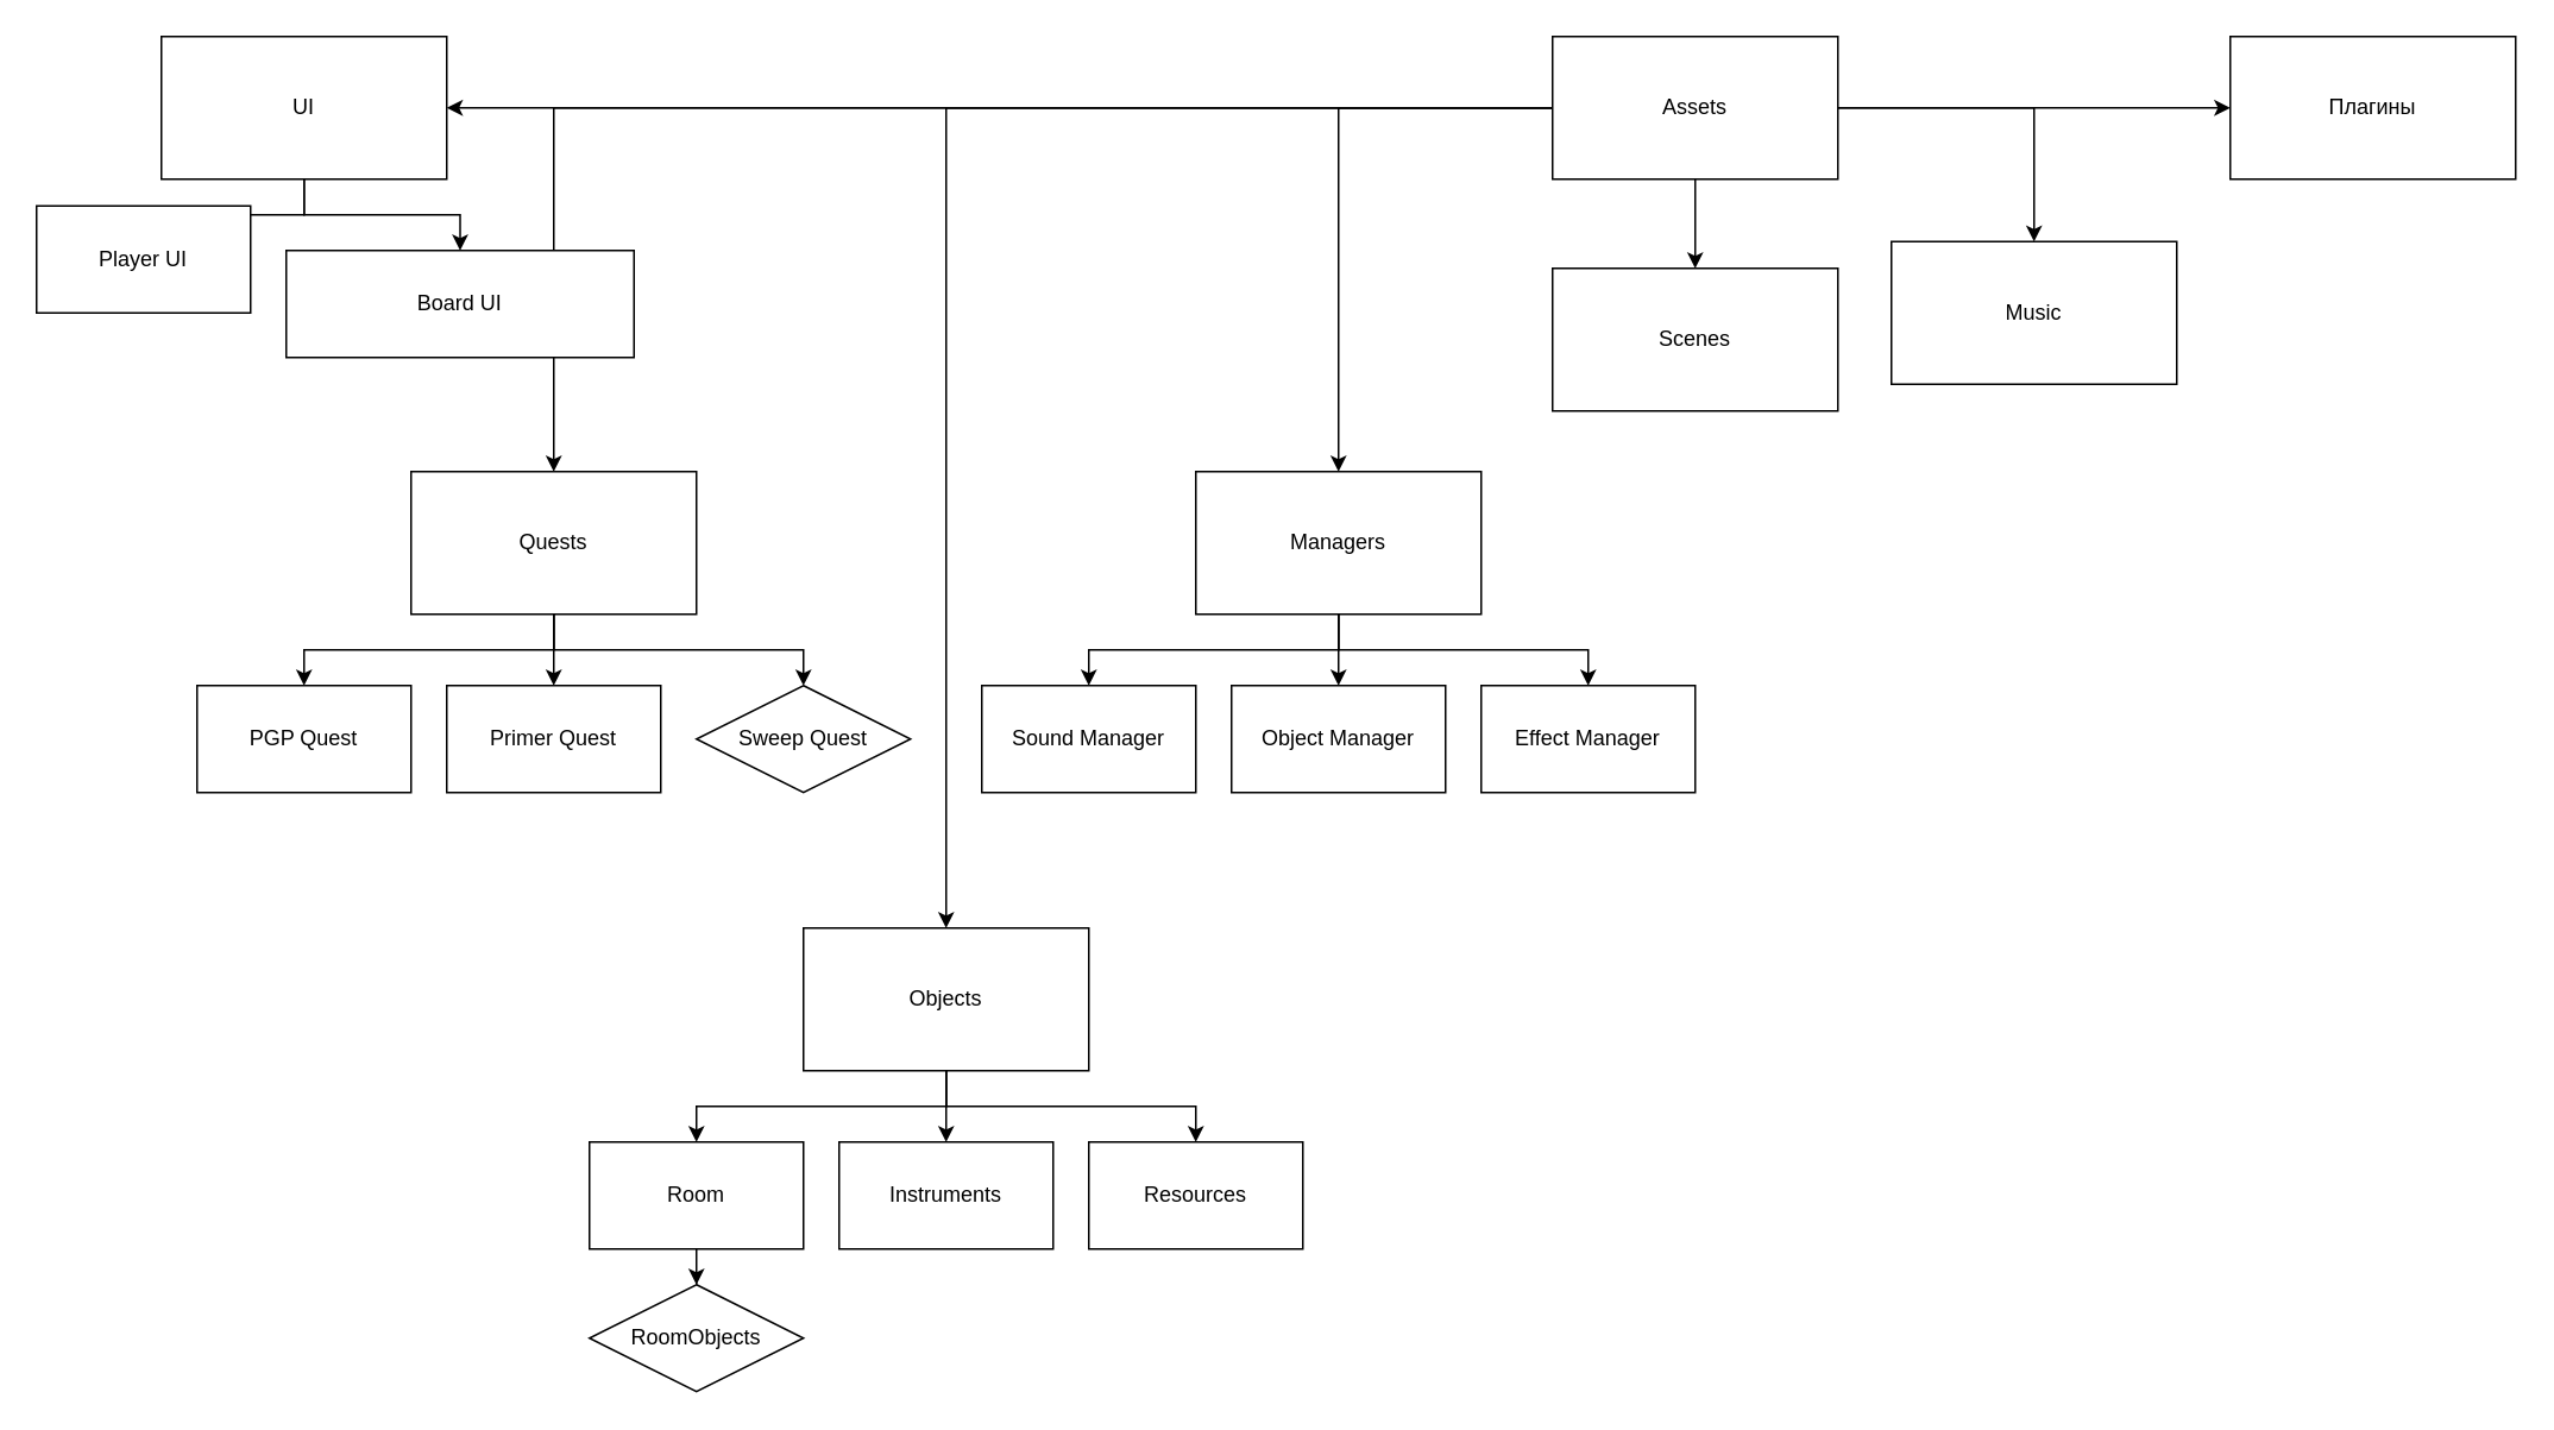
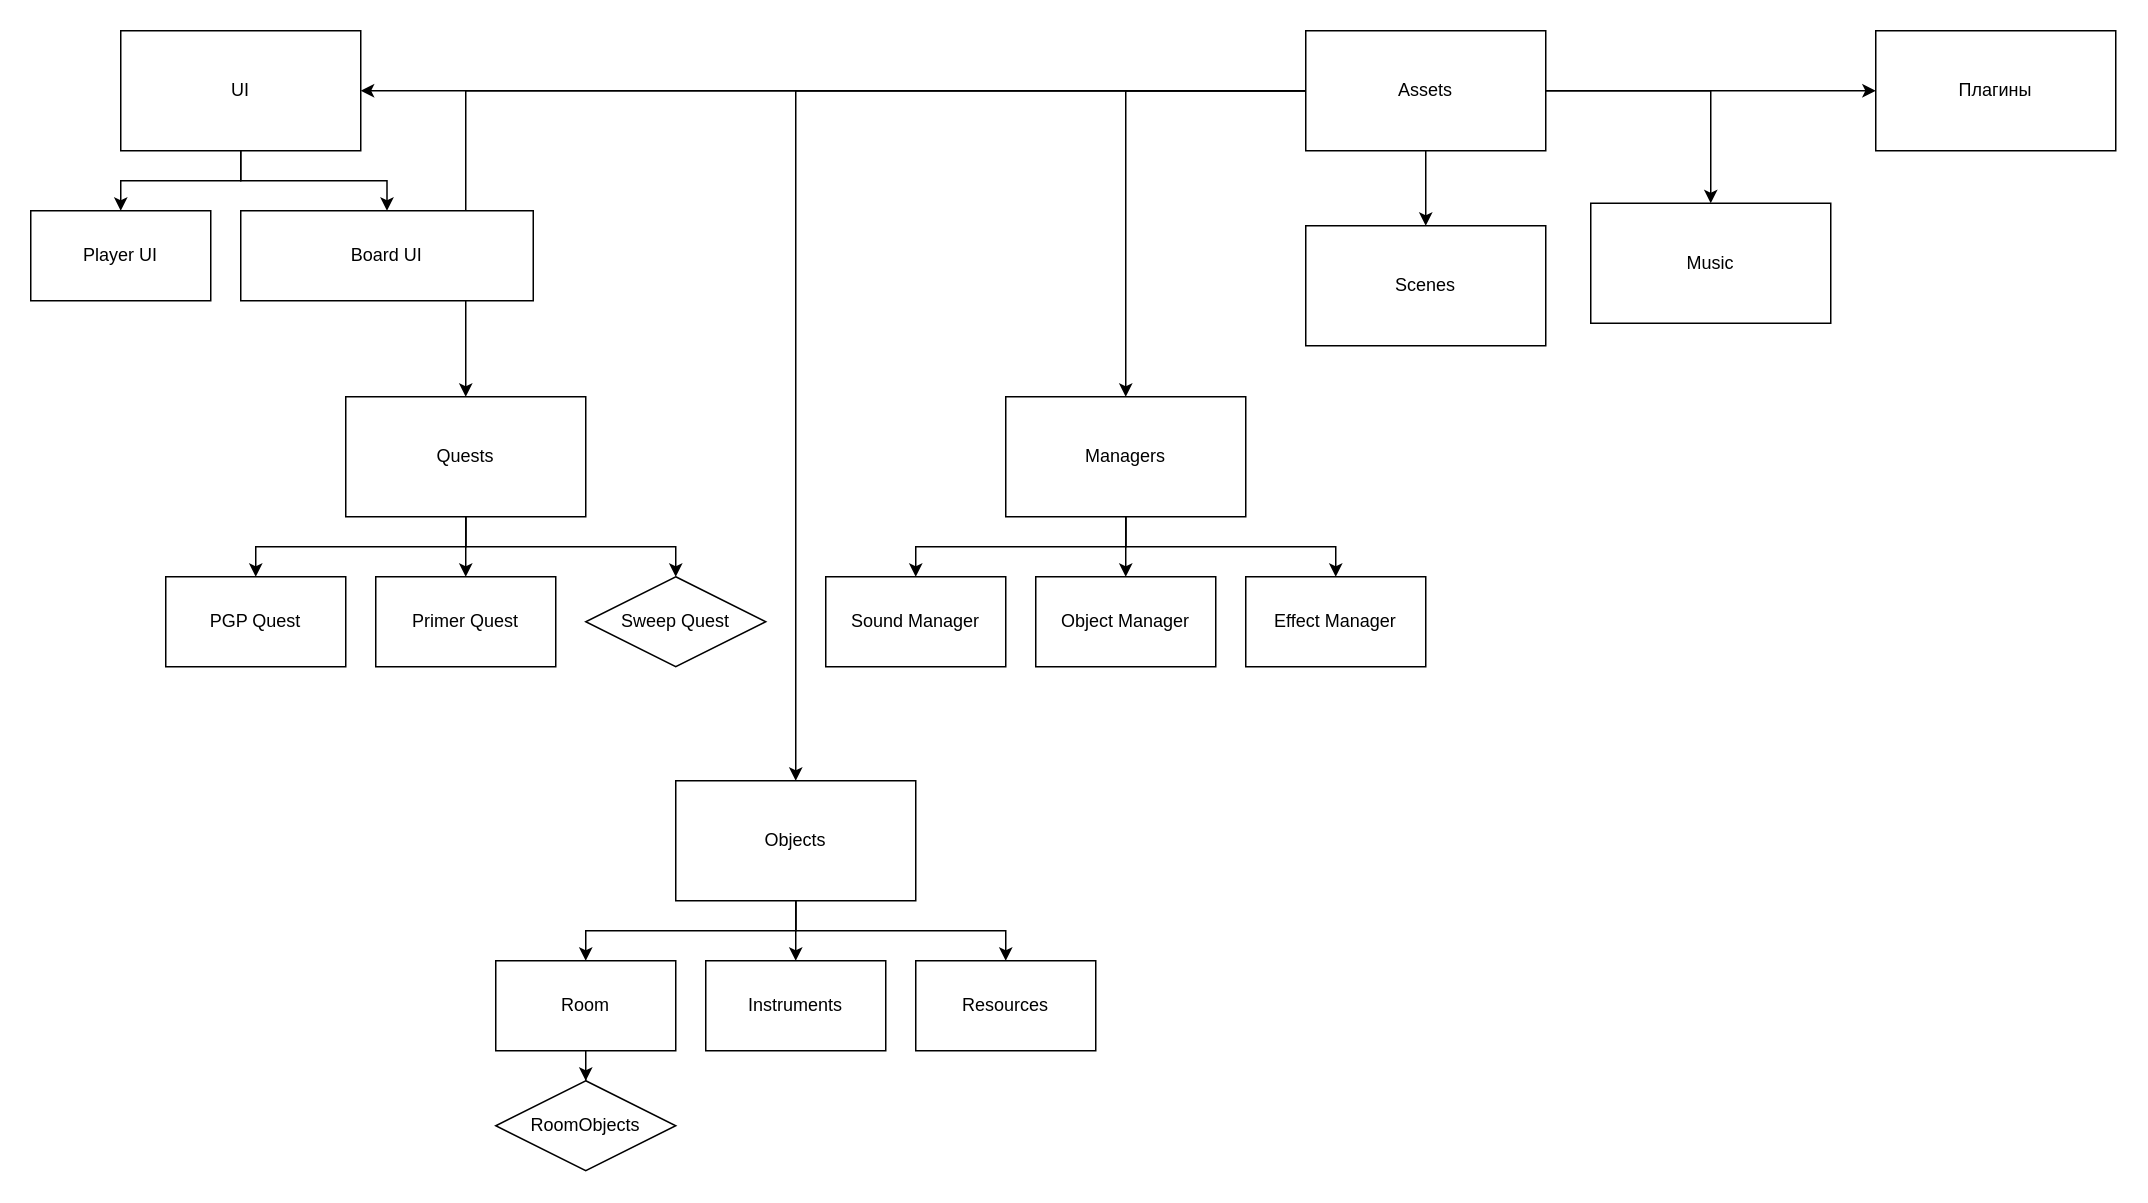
- <mxCell id="38" value="UI" style="rounded=0;whiteSpace=wrap;html=1;" vertex="1" parent="1"><mxGeometry x="90" y="20" width="160" height="80" as="geometry" /></mxCell>
+ <mxCell id="38" value="UI" style="rounded=0;whiteSpace=wrap;html=1;" vertex="1" parent="1"><mxGeometry x="80" y="20" width="160" height="80" as="geometry" /></mxCell>
- <mxCell id="39" value="Player UI" style="rounded=0;whiteSpace=wrap;html=1;" vertex="1" parent="1"><mxGeometry x="20" y="115" width="120" height="60" as="geometry" /></mxCell>
+ <mxCell id="39" value="Player UI" style="rounded=0;whiteSpace=wrap;html=1;" vertex="1" parent="1"><mxGeometry x="20" y="140" width="120" height="60" as="geometry" /></mxCell>
